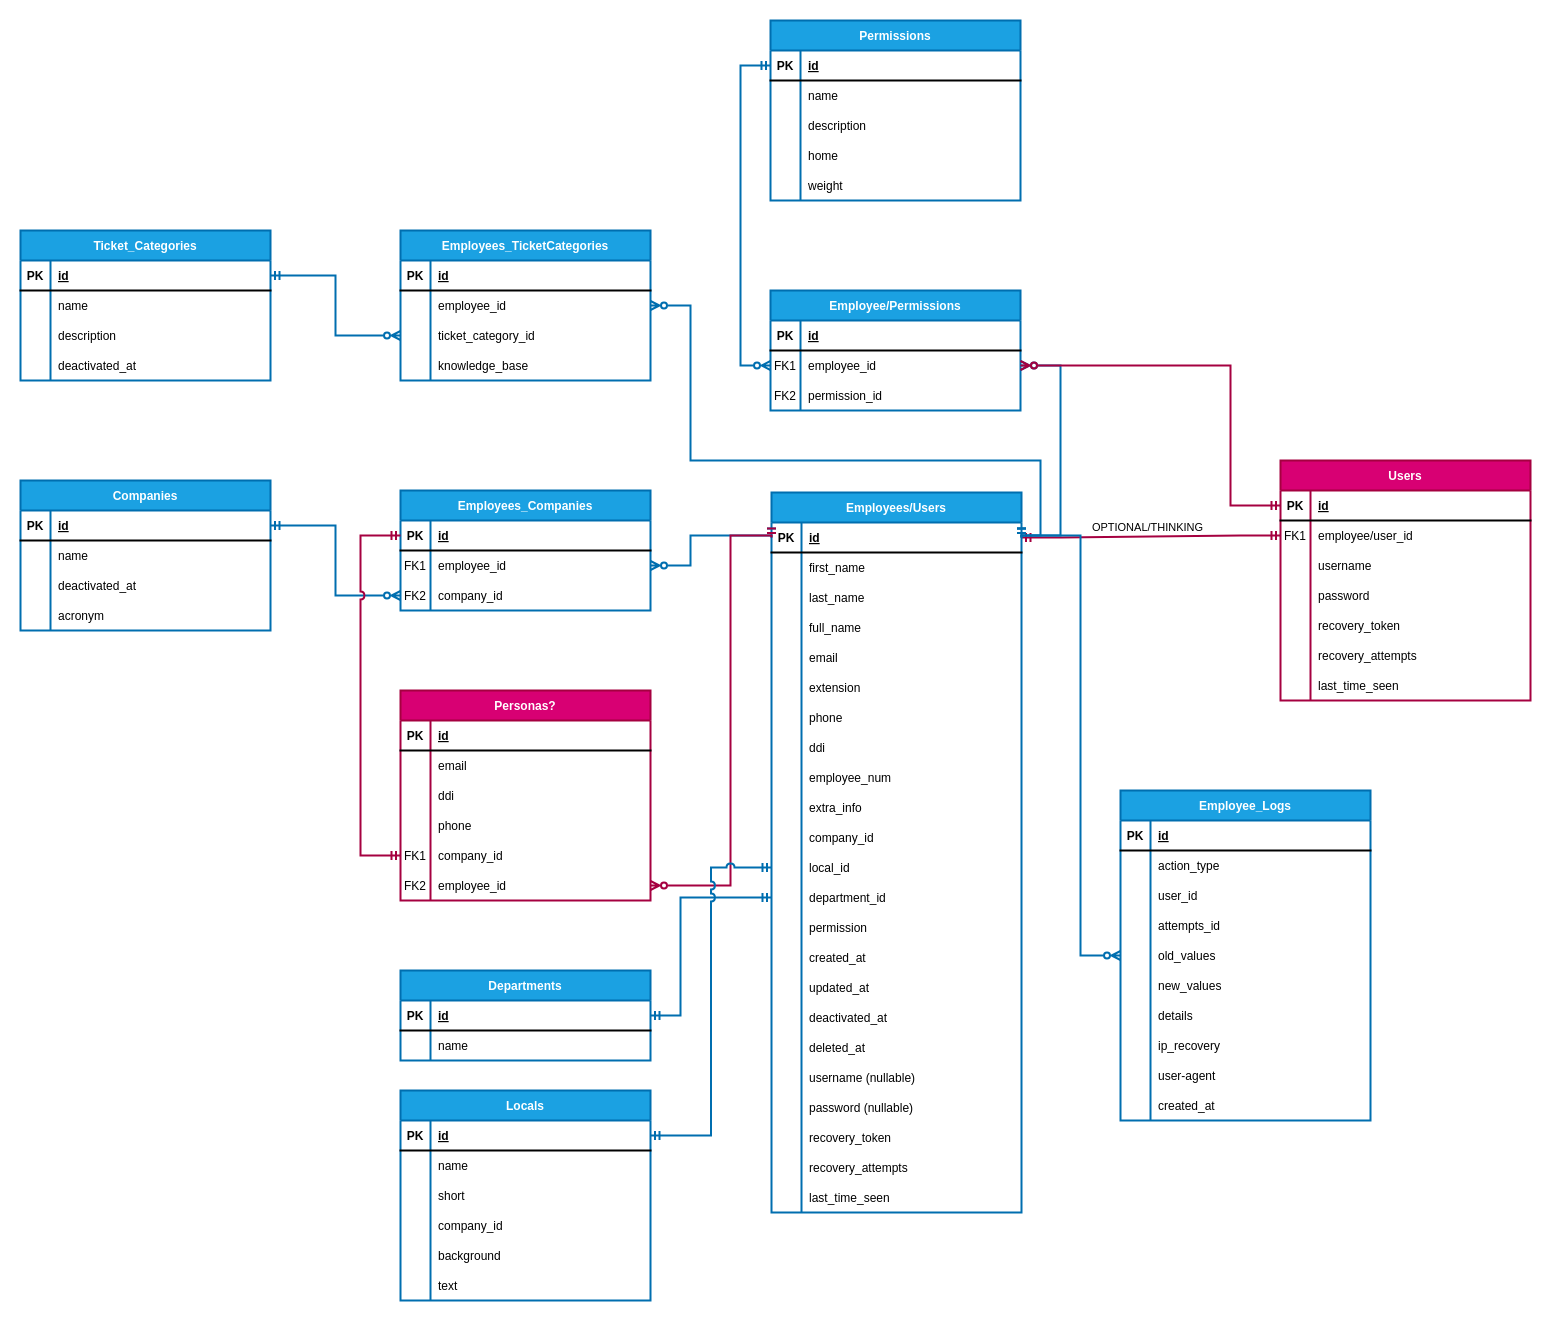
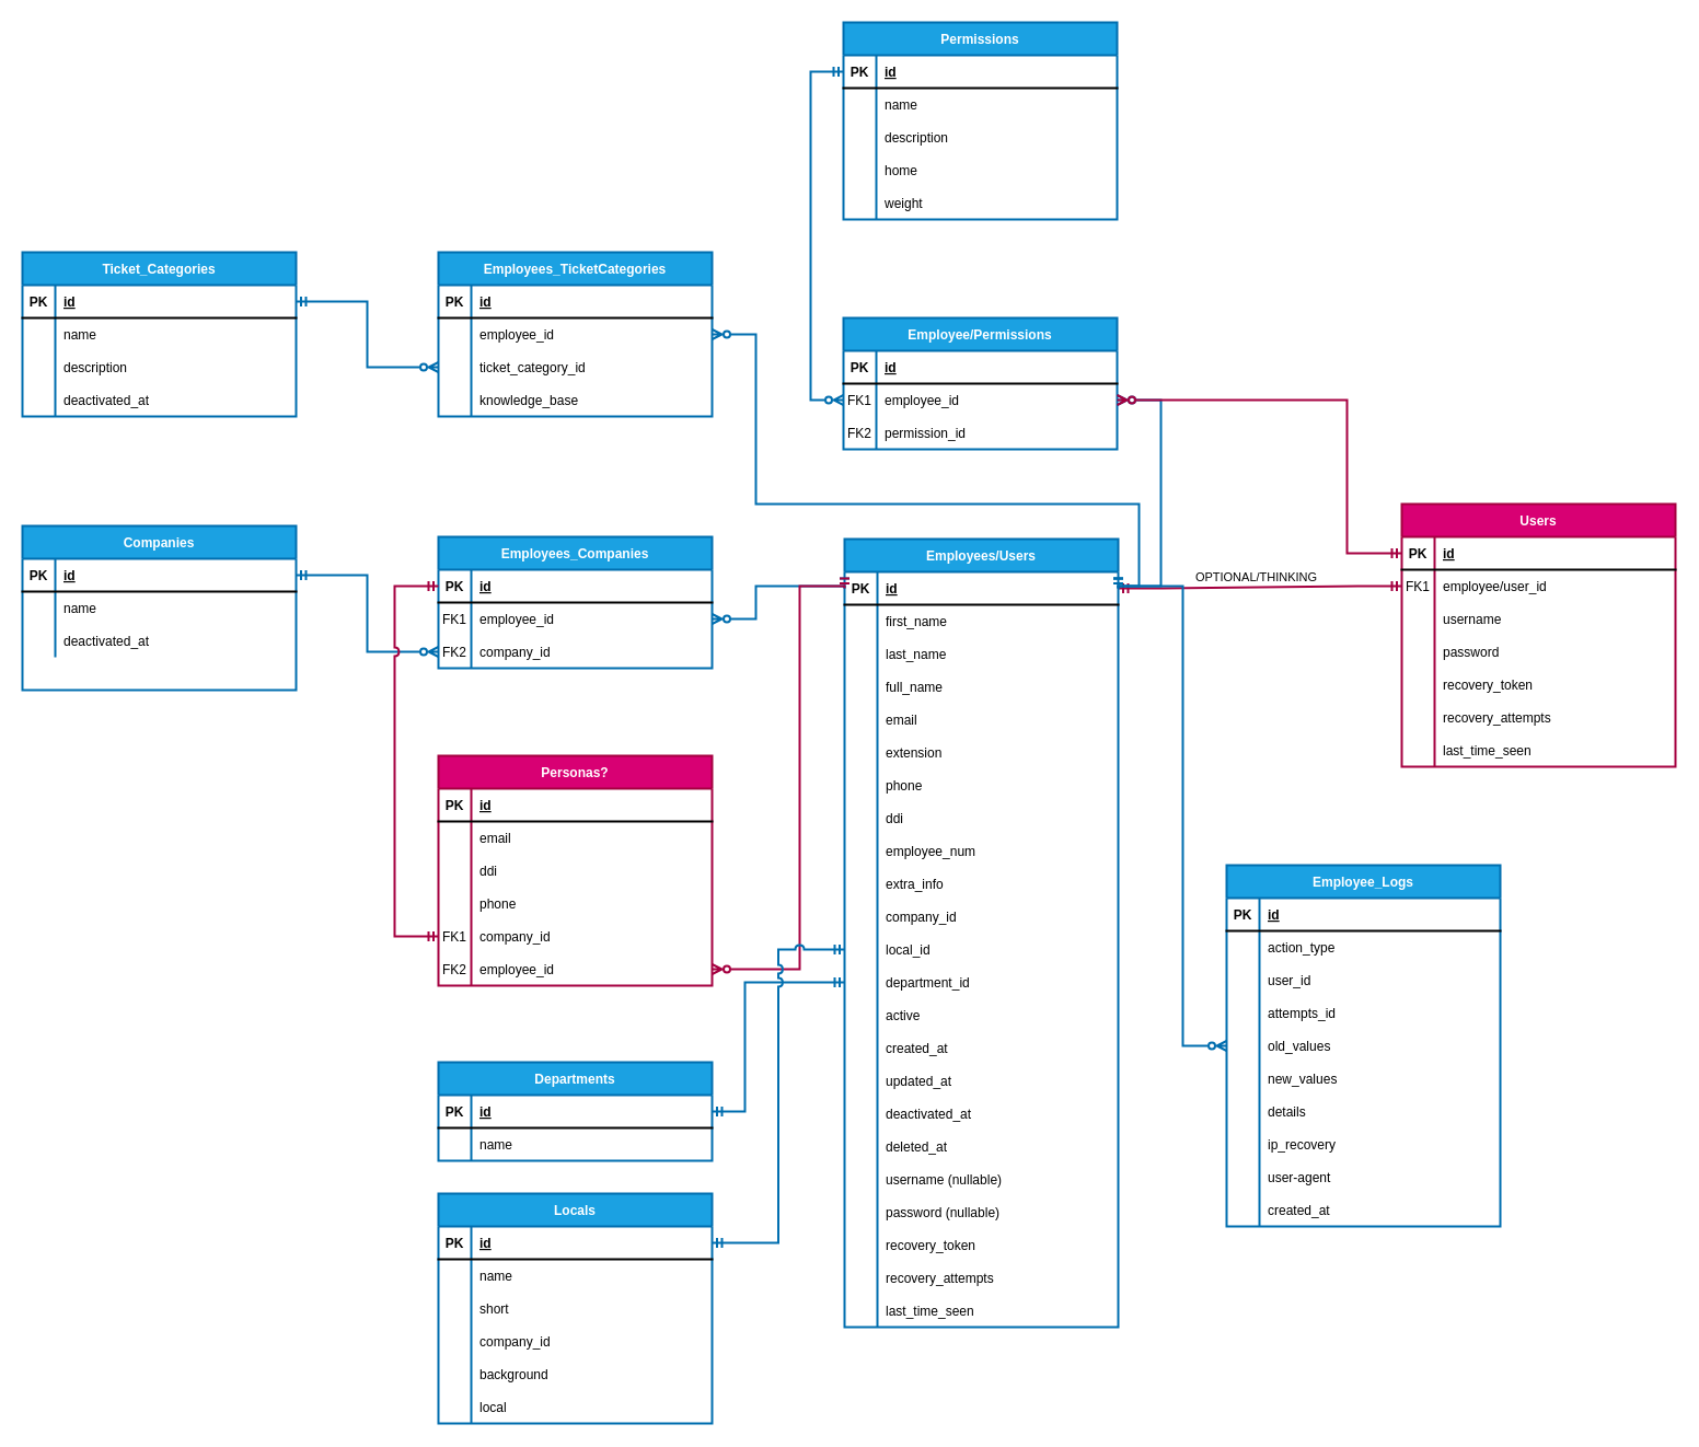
- <mxCell id="119" value="acronym" style="shape=partialRectangle;overflow=hidden;connectable=0;fillColor=none;top=0;left=0;bottom=0;right=0;align=left;spacingLeft=6;strokeWidth=2;" vertex="1" parent="117"><mxGeometry x="30" width="220" height="30" as="geometry"><mxRectangle width="220" height="30" as="alternateBounds" /></mxGeometry></mxCell>
- <mxCell id="79" value="permission" style="shape=partialRectangle;overflow=hidden;connectable=0;fillColor=none;top=0;left=0;bottom=0;right=0;align=left;spacingLeft=6;strokeWidth=2;" vertex="1" parent="77"><mxGeometry x="30" width="220" height="30" as="geometry"><mxRectangle width="220" height="30" as="alternateBounds" /></mxGeometry></mxCell>
+ <mxCell id="79" value="active" style="shape=partialRectangle;overflow=hidden;connectable=0;fillColor=none;top=0;left=0;bottom=0;right=0;align=left;spacingLeft=6;strokeWidth=2;" vertex="1" parent="77"><mxGeometry x="30" width="220" height="30" as="geometry"><mxRectangle width="220" height="30" as="alternateBounds" /></mxGeometry></mxCell>
- <mxCell id="257" value="text" style="shape=partialRectangle;overflow=hidden;connectable=0;fillColor=none;top=0;left=0;bottom=0;right=0;align=left;spacingLeft=6;strokeWidth=2;" vertex="1" parent="255"><mxGeometry x="30" width="220" height="30" as="geometry"><mxRectangle width="220" height="30" as="alternateBounds" /></mxGeometry></mxCell>
+ <mxCell id="257" value="local" style="shape=partialRectangle;overflow=hidden;connectable=0;fillColor=none;top=0;left=0;bottom=0;right=0;align=left;spacingLeft=6;strokeWidth=2;" vertex="1" parent="255"><mxGeometry x="30" width="220" height="30" as="geometry"><mxRectangle width="220" height="30" as="alternateBounds" /></mxGeometry></mxCell>
